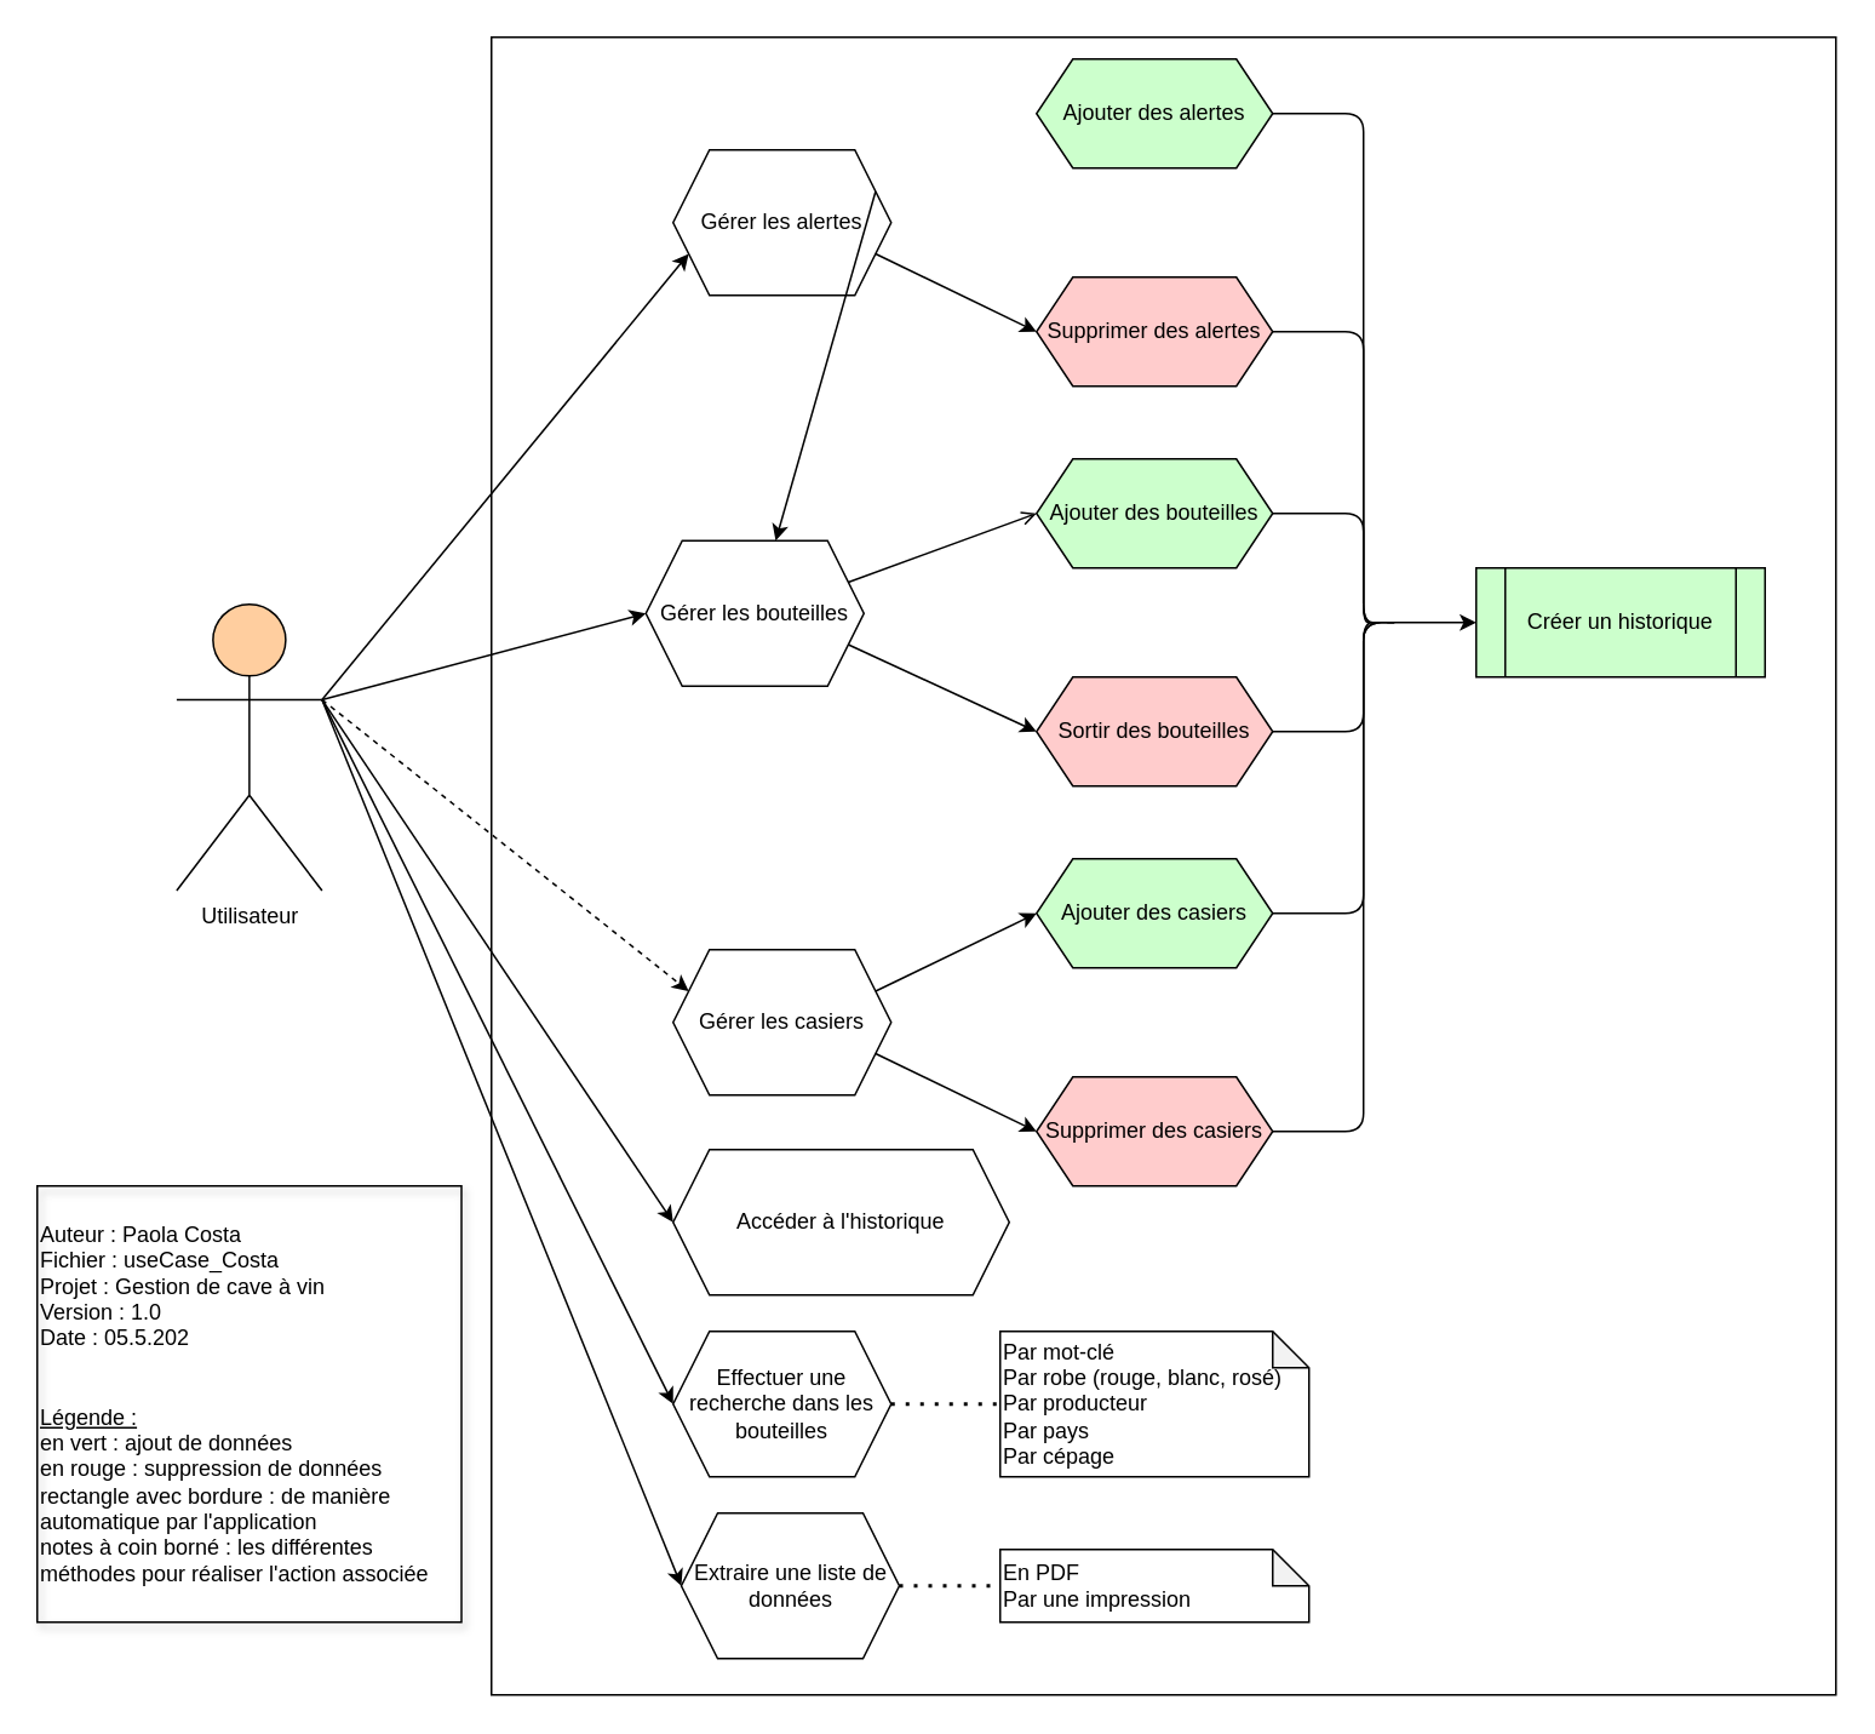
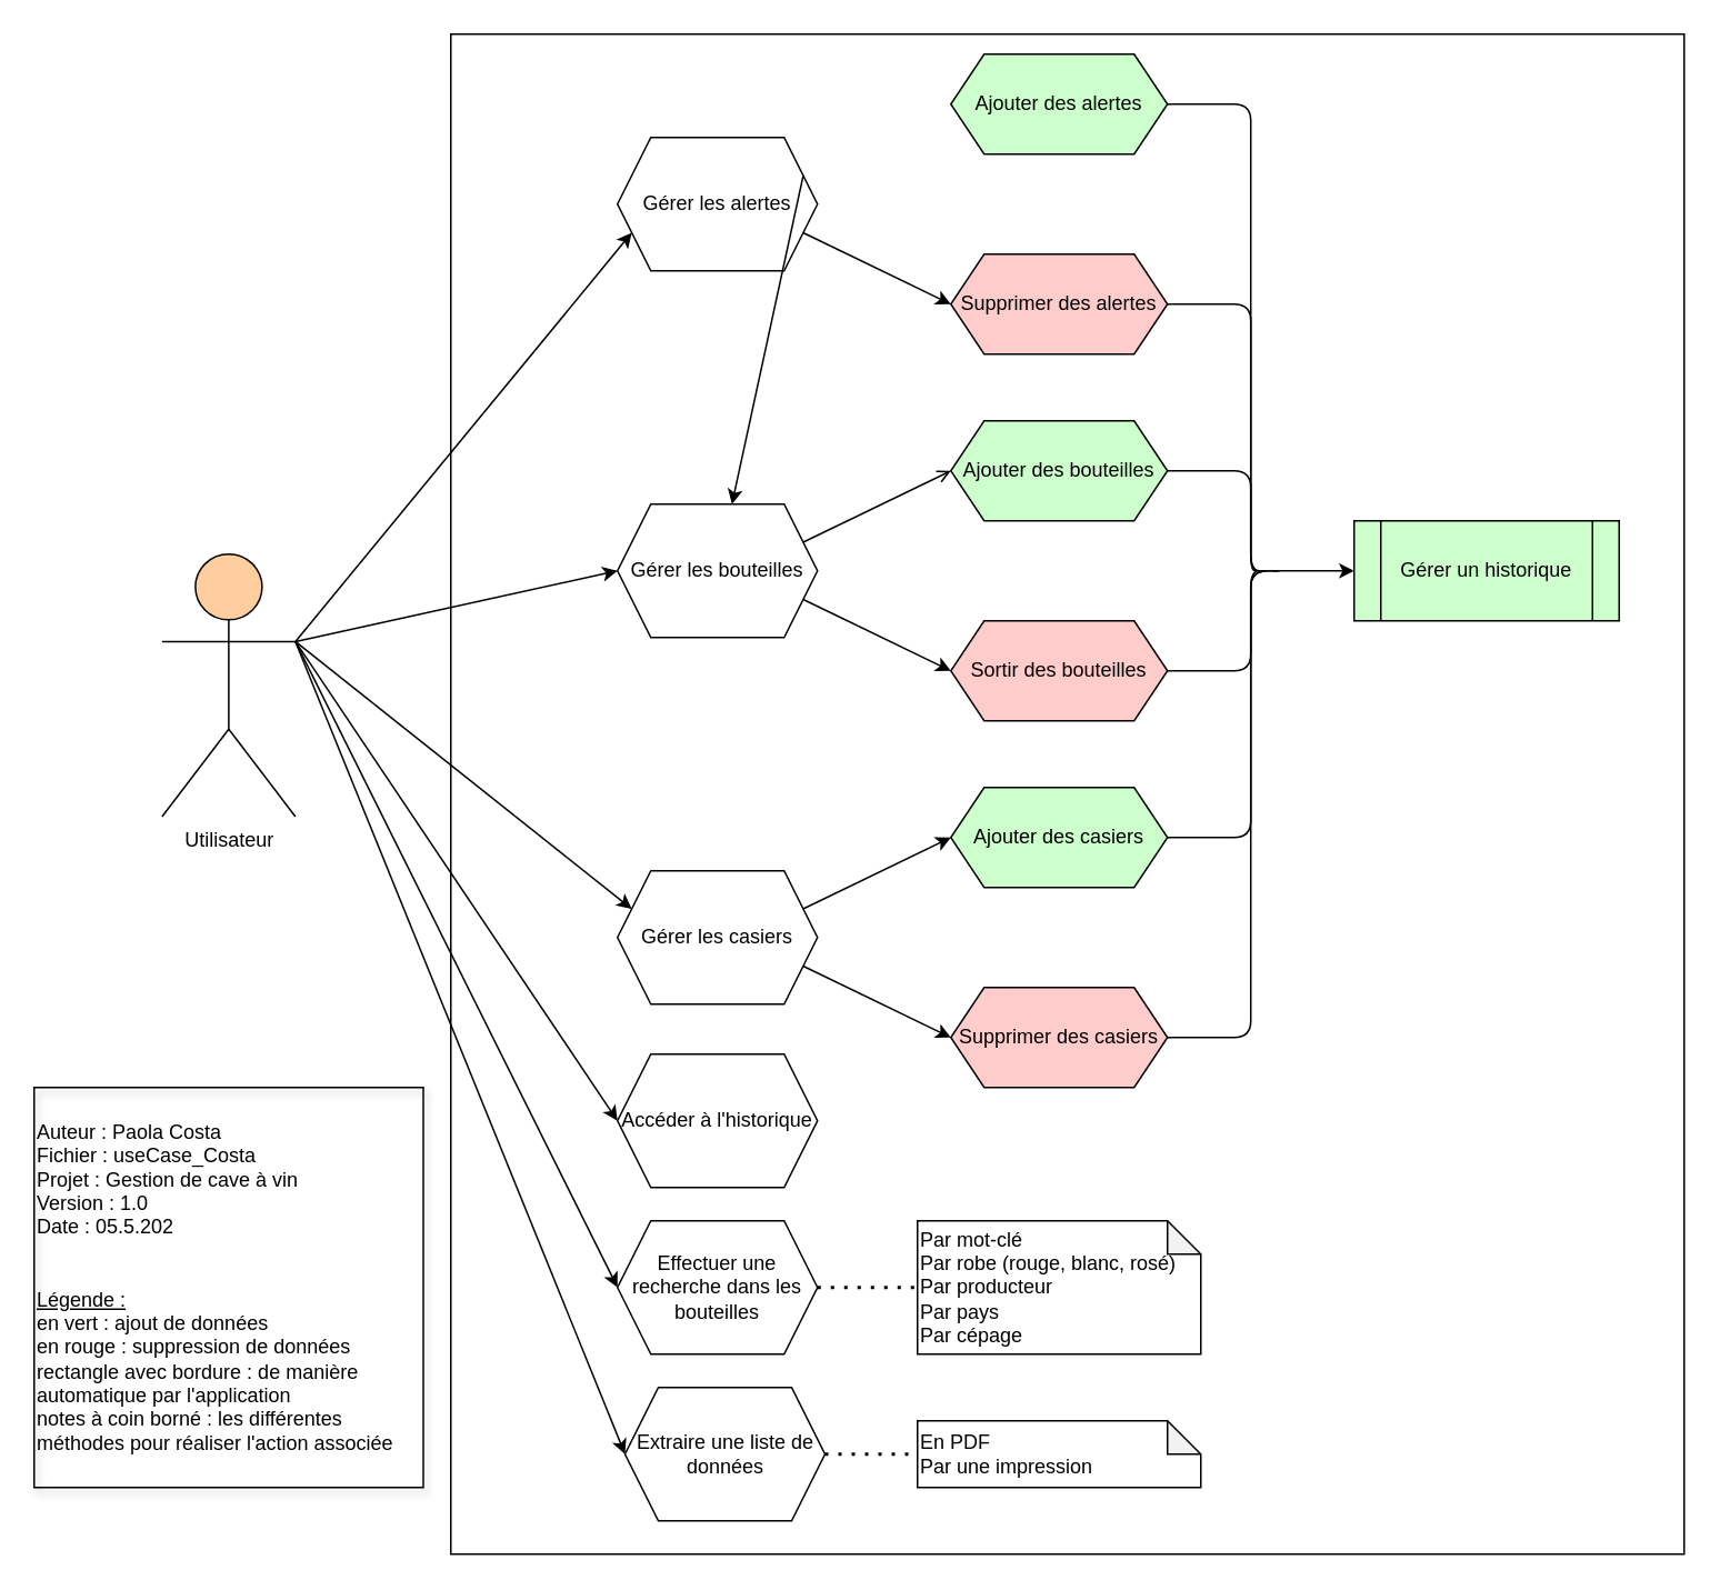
- <mxCell id="3" value="Gérer les bouteilles" style="shape=hexagon;perimeter=hexagonPerimeter2;whiteSpace=wrap;html=1;fixedSize=1;" parent="1" vertex="1"><mxGeometry x="355" y="297" width="120" height="80" as="geometry" /></mxCell>
+ <mxCell id="3" value="Gérer les bouteilles" style="shape=hexagon;perimeter=hexagonPerimeter2;whiteSpace=wrap;html=1;fixedSize=1;" parent="1" vertex="1"><mxGeometry x="370" y="302" width="120" height="80" as="geometry" /></mxCell>
- <mxCell id="13" value="Créer un historique" style="shape=process;whiteSpace=wrap;html=1;backgroundOutline=1;fillColor=#CCFFCC;" parent="1" vertex="1"><mxGeometry x="812" y="312" width="159" height="60" as="geometry" /></mxCell>
+ <mxCell id="13" value="Gérer un historique" style="shape=process;whiteSpace=wrap;html=1;backgroundOutline=1;fillColor=#CCFFCC;" parent="1" vertex="1"><mxGeometry x="812" y="312" width="159" height="60" as="geometry" /></mxCell>
- <mxCell id="26" value="" style="endArrow=classic;html=1;entryX=0;entryY=0.25;entryDx=0;entryDy=0;exitX=1;exitY=0.333;exitDx=0;exitDy=0;exitPerimeter=0;dashed=1;" parent="1" source="2" target="8" edge="1"><mxGeometry width="50" height="50" relative="1" as="geometry"><mxPoint x="330" y="342" as="sourcePoint" /><mxPoint x="379.16" y="138.32" as="targetPoint" /></mxGeometry></mxCell>
+ <mxCell id="26" value="" style="endArrow=classic;html=1;entryX=0;entryY=0.25;entryDx=0;entryDy=0;exitX=1;exitY=0.333;exitDx=0;exitDy=0;exitPerimeter=0;" parent="1" source="2" target="8" edge="1"><mxGeometry width="50" height="50" relative="1" as="geometry"><mxPoint x="330" y="342" as="sourcePoint" /><mxPoint x="379.16" y="138.32" as="targetPoint" /></mxGeometry></mxCell>
- <mxCell id="36" value="Accéder à l'historique" style="shape=hexagon;perimeter=hexagonPerimeter2;whiteSpace=wrap;html=1;fixedSize=1;" vertex="1" parent="1"><mxGeometry x="370" y="632" width="185" height="80" as="geometry" /></mxCell>
+ <mxCell id="36" value="Accéder à l'historique" style="shape=hexagon;perimeter=hexagonPerimeter2;whiteSpace=wrap;html=1;fixedSize=1;" vertex="1" parent="1"><mxGeometry x="370" y="632" width="120" height="80" as="geometry" /></mxCell>
